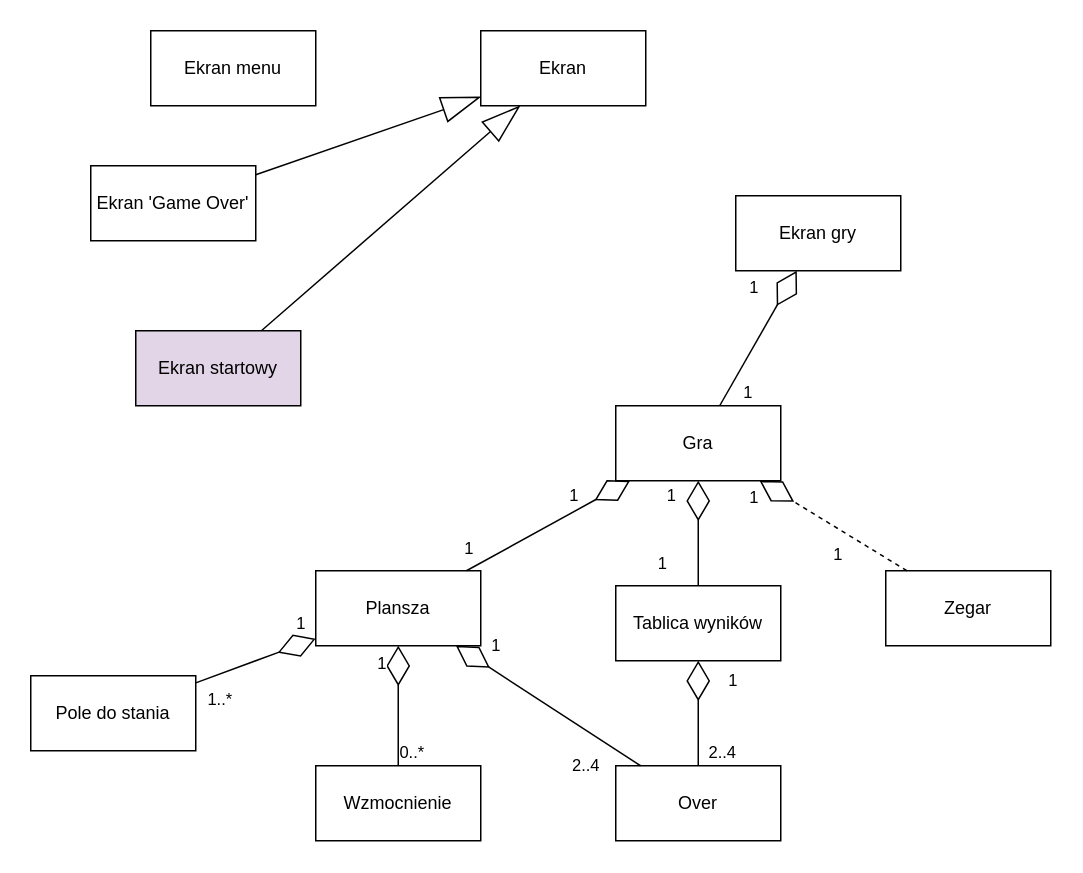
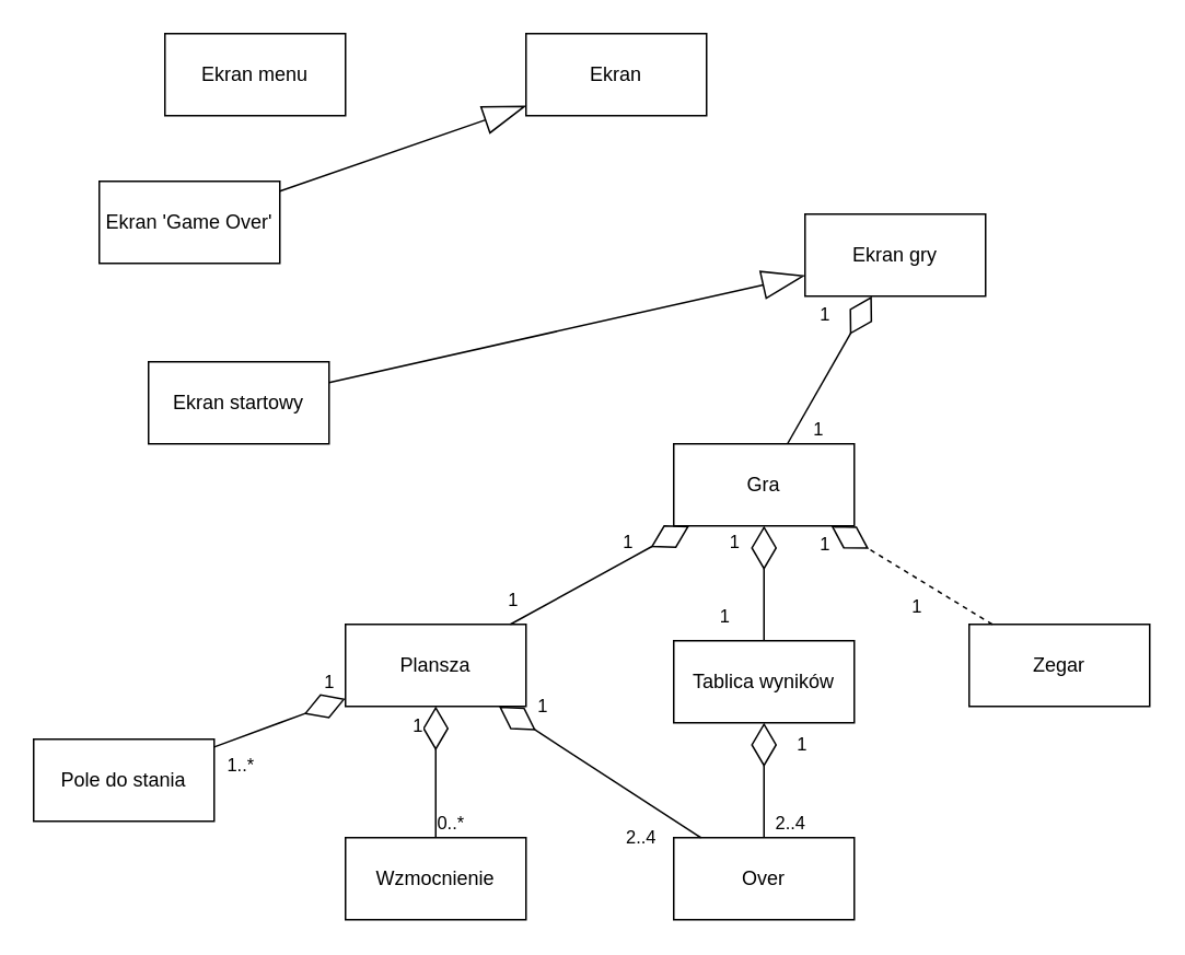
- <mxCell id="15" value="" style="endArrow=blockThin;endFill=0;endSize=24;html=1;rounded=0;" edge="1" parent="1" source="6" target="2"><mxGeometry width="160" relative="1" as="geometry"><mxPoint x="230" y="69" as="sourcePoint" /><mxPoint x="390" y="81" as="targetPoint" /></mxGeometry></mxCell>
+ <mxCell id="15" value="" style="endArrow=blockThin;endFill=0;endSize=24;html=1;rounded=0;" edge="1" parent="1" source="6" target="5"><mxGeometry width="160" relative="1" as="geometry"><mxPoint x="230" y="69" as="sourcePoint" /><mxPoint x="390" y="81" as="targetPoint" /></mxGeometry></mxCell>
- <mxCell id="6" value="Ekran startowy" style="html=1;whiteSpace=wrap;fillColor=#e1d5e7;" vertex="1" parent="1"><mxGeometry x="90" y="220" width="110" height="50" as="geometry" /></mxCell>
+ <mxCell id="6" value="Ekran startowy" style="html=1;whiteSpace=wrap;" vertex="1" parent="1"><mxGeometry x="90" y="220" width="110" height="50" as="geometry" /></mxCell>
